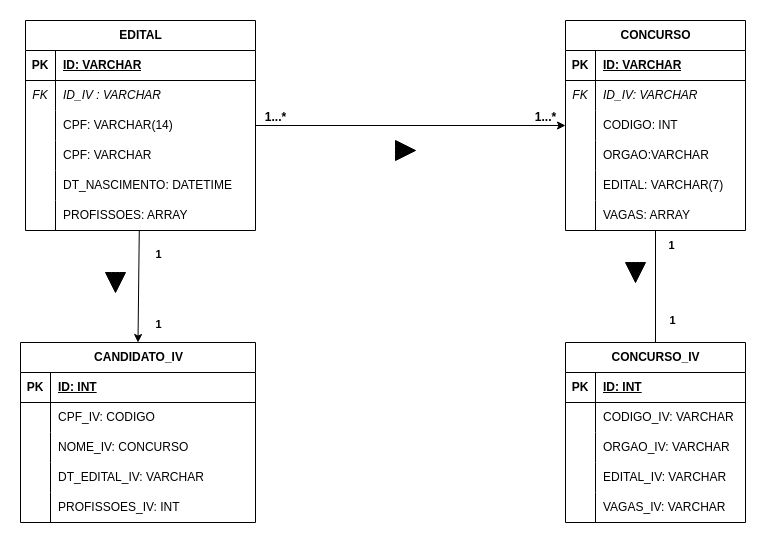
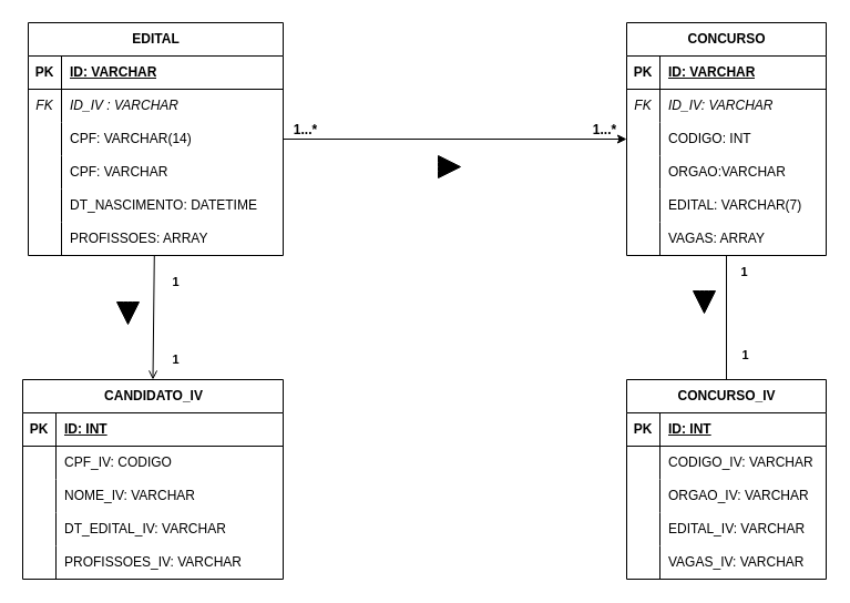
- <mxCell id="2" style="edgeStyle=none;html=1;entryX=0.5;entryY=0;entryDx=0;entryDy=0;" parent="1" source="3" target="43" edge="1"><mxGeometry relative="1" as="geometry" /></mxCell>
+ <mxCell id="2" style="edgeStyle=none;html=1;entryX=0.5;entryY=0;entryDx=0;entryDy=0;endArrow=open;" parent="1" source="3" target="43" edge="1"><mxGeometry relative="1" as="geometry" /></mxCell>
- <mxCell id="52" value="NOME_IV: CONCURSO" style="shape=partialRectangle;connectable=0;fillColor=none;top=0;left=0;bottom=0;right=0;align=left;spacingLeft=6;overflow=hidden;whiteSpace=wrap;html=1;" parent="50" vertex="1"><mxGeometry x="30" width="205" height="30" as="geometry"><mxRectangle width="205" height="30" as="alternateBounds" /></mxGeometry></mxCell>
+ <mxCell id="52" value="NOME_IV: VARCHAR" style="shape=partialRectangle;connectable=0;fillColor=none;top=0;left=0;bottom=0;right=0;align=left;spacingLeft=6;overflow=hidden;whiteSpace=wrap;html=1;" parent="50" vertex="1"><mxGeometry x="30" width="205" height="30" as="geometry"><mxRectangle width="205" height="30" as="alternateBounds" /></mxGeometry></mxCell>
- <mxCell id="58" value="PROFISSOES_IV: INT" style="shape=partialRectangle;connectable=0;fillColor=none;top=0;left=0;bottom=0;right=0;align=left;spacingLeft=6;overflow=hidden;whiteSpace=wrap;html=1;" vertex="1" parent="56"><mxGeometry x="30" width="205" height="30" as="geometry"><mxRectangle width="205" height="30" as="alternateBounds" /></mxGeometry></mxCell>
+ <mxCell id="58" value="PROFISSOES_IV: VARCHAR" style="shape=partialRectangle;connectable=0;fillColor=none;top=0;left=0;bottom=0;right=0;align=left;spacingLeft=6;overflow=hidden;whiteSpace=wrap;html=1;" vertex="1" parent="56"><mxGeometry x="30" width="205" height="30" as="geometry"><mxRectangle width="205" height="30" as="alternateBounds" /></mxGeometry></mxCell>
